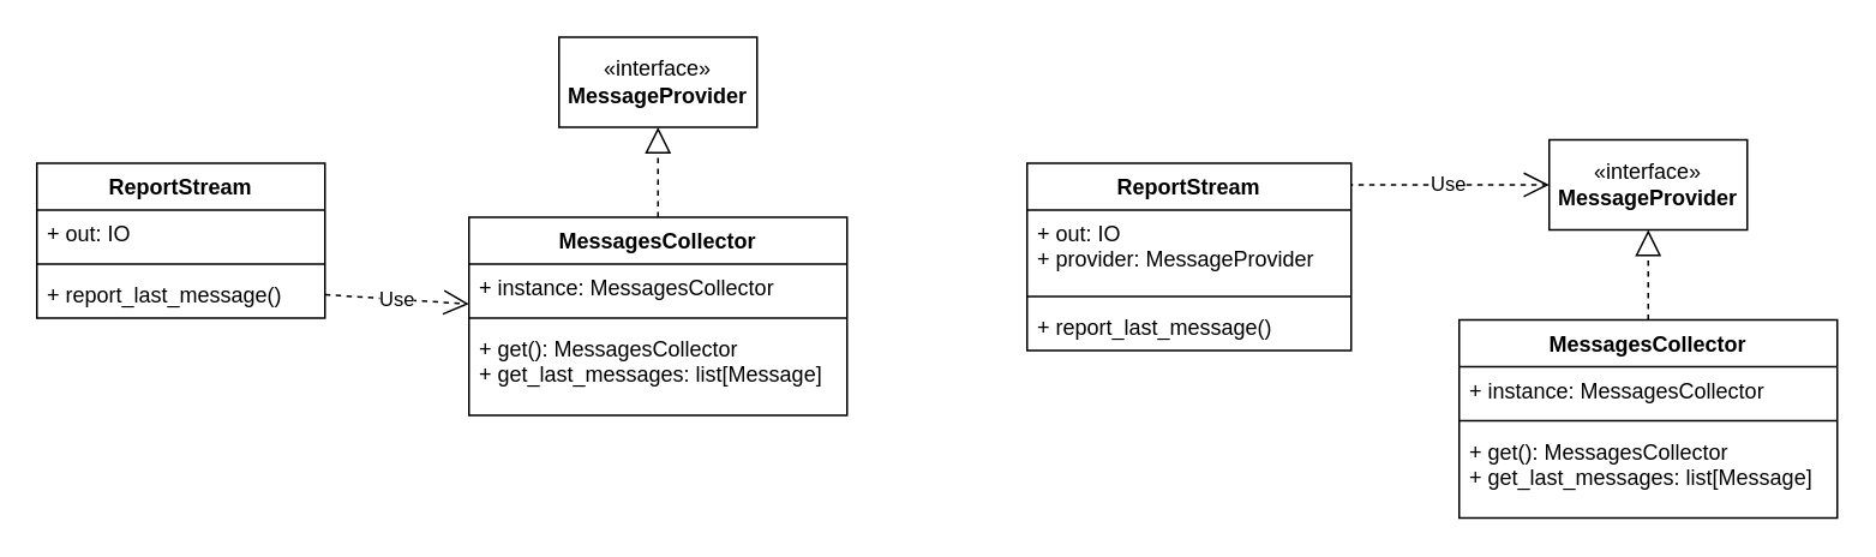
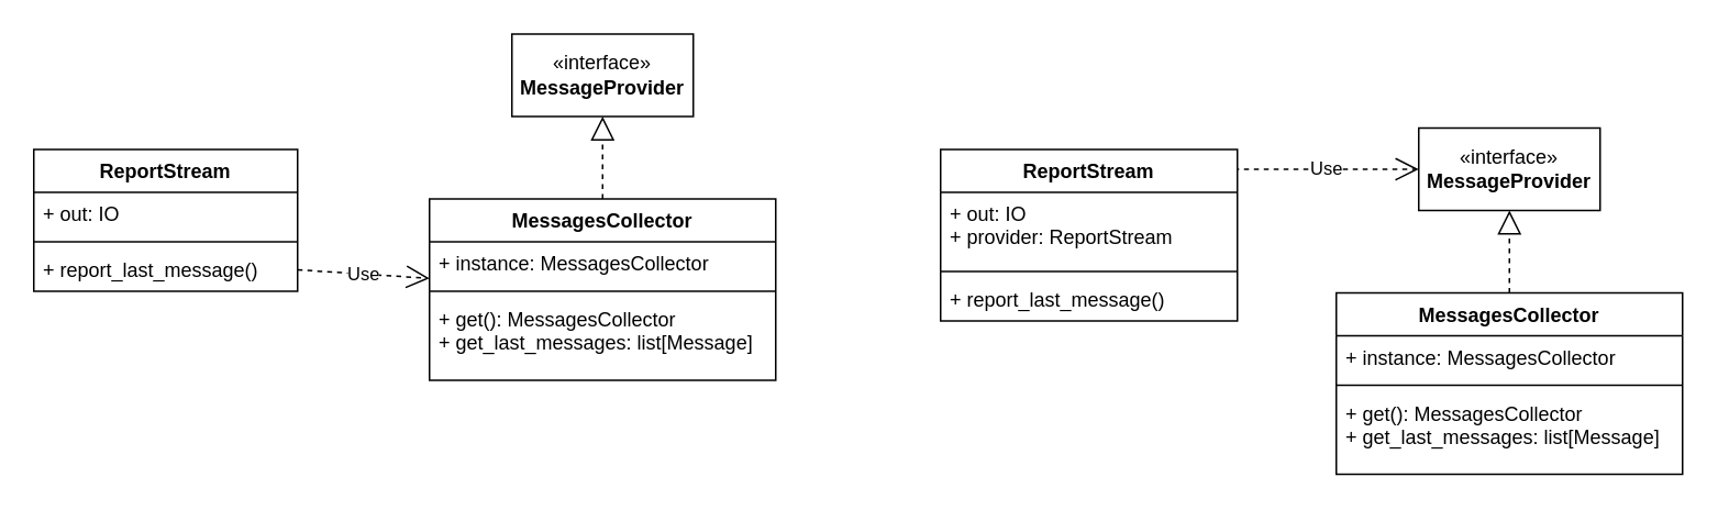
- <mxCell id="21" value="+ out: IO&lt;br&gt;+ provider: MessageProvider" style="text;strokeColor=none;fillColor=none;align=left;verticalAlign=top;spacingLeft=4;spacingRight=4;overflow=hidden;rotatable=0;points=[[0,0.5],[1,0.5]];portConstraint=eastwest;whiteSpace=wrap;html=1;" parent="20" vertex="1"><mxGeometry y="26" width="180" height="44" as="geometry" /></mxCell>
+ <mxCell id="21" value="+ out: IO&lt;br&gt;+ provider: ReportStream" style="text;strokeColor=none;fillColor=none;align=left;verticalAlign=top;spacingLeft=4;spacingRight=4;overflow=hidden;rotatable=0;points=[[0,0.5],[1,0.5]];portConstraint=eastwest;whiteSpace=wrap;html=1;" parent="20" vertex="1"><mxGeometry y="26" width="180" height="44" as="geometry" /></mxCell>
